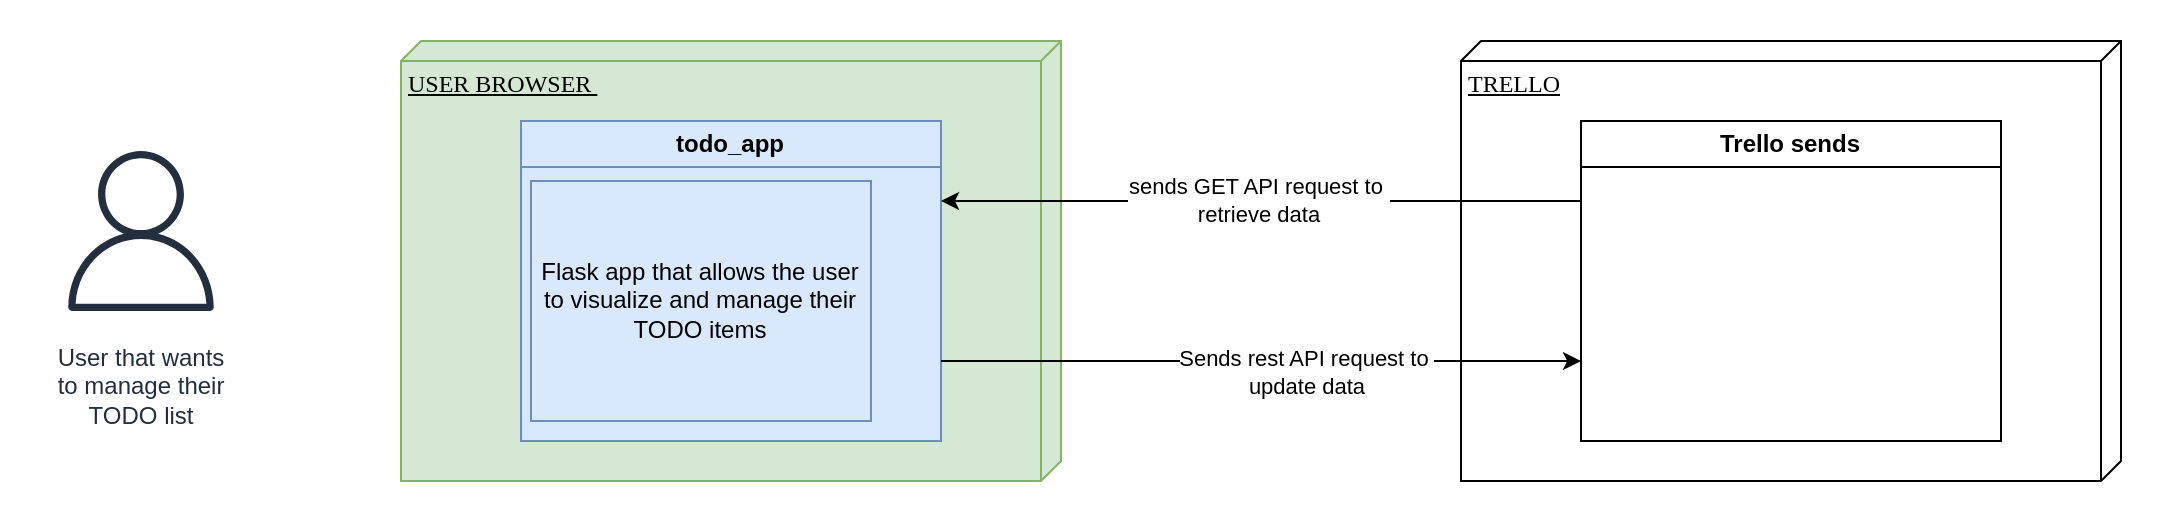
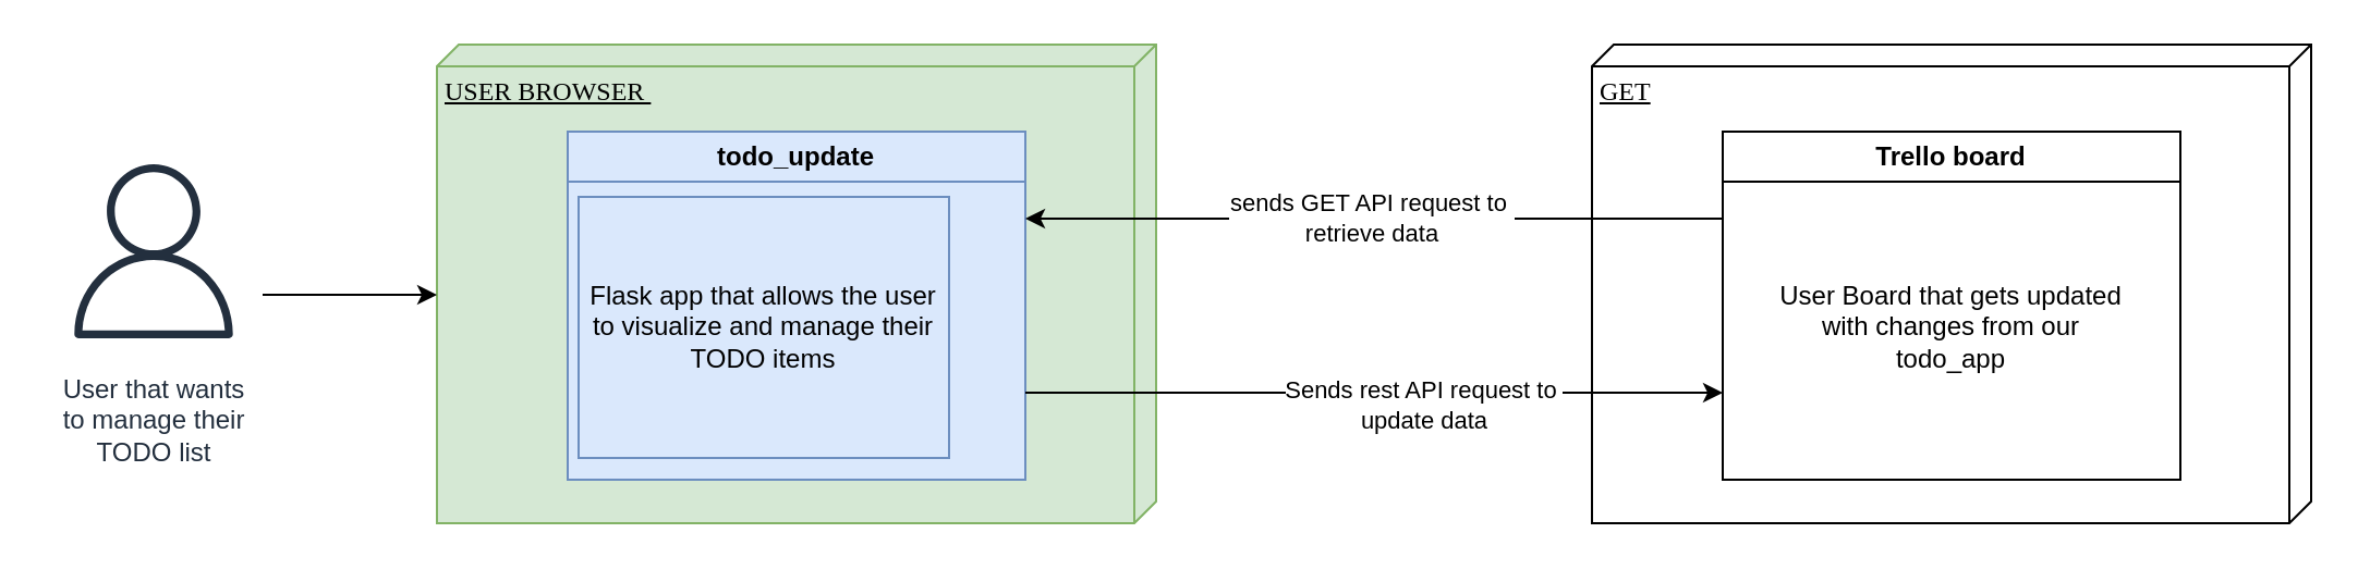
- <mxCell id="2" value="TRELLO" style="verticalAlign=top;align=left;spacingTop=8;spacingLeft=2;spacingRight=12;shape=cube;size=10;direction=south;fontStyle=4;html=1;rounded=0;shadow=0;comic=0;labelBackgroundColor=none;strokeWidth=1;fontFamily=Verdana;fontSize=12" vertex="1" parent="1"><mxGeometry x="730" y="20" width="330" height="220" as="geometry" /></mxCell>
+ <mxCell id="2" value="GET" style="verticalAlign=top;align=left;spacingTop=8;spacingLeft=2;spacingRight=12;shape=cube;size=10;direction=south;fontStyle=4;html=1;rounded=0;shadow=0;comic=0;labelBackgroundColor=none;strokeWidth=1;fontFamily=Verdana;fontSize=12" vertex="1" parent="1"><mxGeometry x="730" y="20" width="330" height="220" as="geometry" /></mxCell>
- <mxCell id="7" value="todo_app" style="swimlane;whiteSpace=wrap;html=1;fillColor=#dae8fc;strokeColor=#6c8ebf;swimlaneFillColor=#dae8fc;" vertex="1" parent="1"><mxGeometry x="260" y="60" width="210" height="160" as="geometry"><mxRectangle x="180" y="110" width="90" height="30" as="alternateBounds" /></mxGeometry></mxCell>
+ <mxCell id="7" value="todo_update" style="swimlane;whiteSpace=wrap;html=1;fillColor=#dae8fc;strokeColor=#6c8ebf;swimlaneFillColor=#dae8fc;" vertex="1" parent="1"><mxGeometry x="260" y="60" width="210" height="160" as="geometry"><mxRectangle x="180" y="110" width="90" height="30" as="alternateBounds" /></mxGeometry></mxCell>
- <mxCell id="11" value="Trello sends" style="swimlane;whiteSpace=wrap;html=1;" vertex="1" parent="1"><mxGeometry x="790" y="60" width="210" height="160" as="geometry"><mxRectangle x="180" y="110" width="90" height="30" as="alternateBounds" /></mxGeometry></mxCell>
+ <mxCell id="11" value="Trello board" style="swimlane;whiteSpace=wrap;html=1;" vertex="1" parent="1"><mxGeometry x="790" y="60" width="210" height="160" as="geometry"><mxRectangle x="180" y="110" width="90" height="30" as="alternateBounds" /></mxGeometry></mxCell>
+ <mxCell id="5" style="edgeStyle=orthogonalEdgeStyle;rounded=0;orthogonalLoop=1;jettySize=auto;html=1;entryX=0;entryY=0;entryDx=115;entryDy=330;entryPerimeter=0;" edge="1" parent="1" source="4" target="3"><mxGeometry relative="1" as="geometry"><mxPoint y="140" as="sourcePoint" x="130" /><Array as="points"><mxPoint x="180" y="135" /><mxPoint x="180" y="135" /></Array></mxGeometry></mxCell>
+ <mxCell id="12" value="User Board that gets updated with changes from our todo_app" style="text;html=1;strokeColor=none;fillColor=none;align=center;verticalAlign=middle;whiteSpace=wrap;rounded=0;" vertex="1" parent="11"><mxGeometry x="20" y="30" width="170" height="120" as="geometry" /></mxCell>
